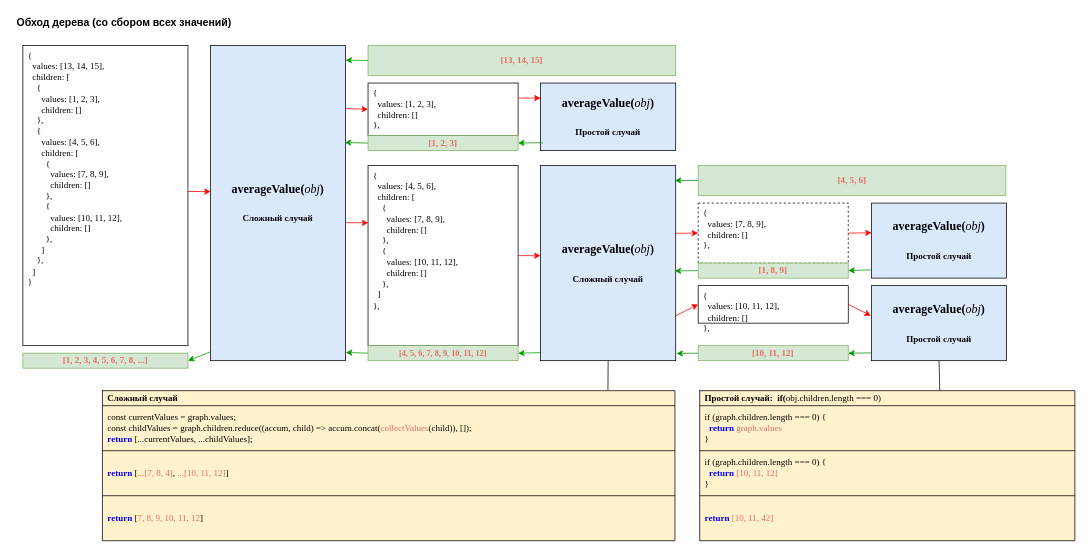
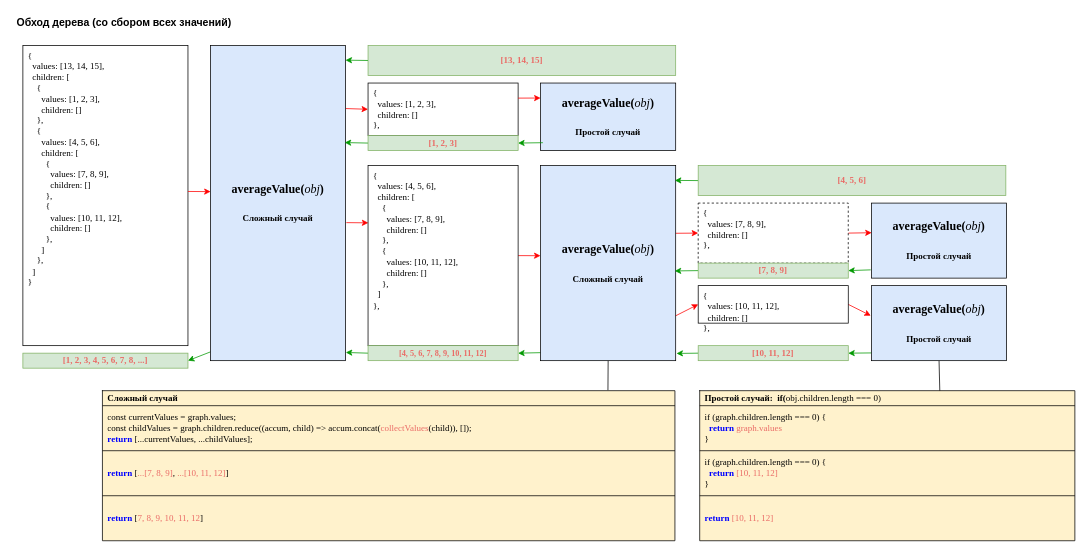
- <mxCell id="26" value="&lt;span style=&quot;color: rgb(234 , 107 , 102) ; font-family: &amp;#34;consolas&amp;#34; ; text-align: left&quot;&gt;[1, 8, 9]&lt;/span&gt;" style="rounded=0;whiteSpace=wrap;html=1;shadow=0;fontFamily=Consolas;strokeColor=#82b366;align=center;spacingLeft=5;spacingRight=5;verticalAlign=middle;fillColor=#d5e8d4;fontStyle=1" parent="1" vertex="1"><mxGeometry x="930" y="350" width="200" height="20" as="geometry" /></mxCell>
+ <mxCell id="26" value="&lt;span style=&quot;color: rgb(234 , 107 , 102) ; font-family: &amp;#34;consolas&amp;#34; ; text-align: left&quot;&gt;[7, 8, 9]&lt;/span&gt;" style="rounded=0;whiteSpace=wrap;html=1;shadow=0;fontFamily=Consolas;strokeColor=#82b366;align=center;spacingLeft=5;spacingRight=5;verticalAlign=middle;fillColor=#d5e8d4;fontStyle=1" parent="1" vertex="1"><mxGeometry x="930" y="350" width="200" height="20" as="geometry" /></mxCell>
- <mxCell id="49" value="&lt;div style=&quot;font-family: &amp;#34;consolas&amp;#34;&quot;&gt;&lt;div style=&quot;font-family: &amp;#34;helvetica&amp;#34;&quot;&gt;&lt;div style=&quot;font-family: &amp;#34;helvetica&amp;#34;&quot;&gt;&lt;b style=&quot;color: rgb(0 , 0 , 0) ; font-family: &amp;#34;consolas&amp;#34;&quot;&gt;&lt;font color=&quot;#0000ff&quot;&gt;return&lt;/font&gt;&lt;/b&gt;&lt;font color=&quot;#000000&quot; face=&quot;consolas&quot;&gt;&amp;nbsp;&lt;/font&gt;&lt;span style=&quot;color: rgb(0 , 0 , 0) ; font-family: &amp;#34;consolas&amp;#34;&quot;&gt;[&lt;/span&gt;&lt;span style=&quot;font-family: &amp;#34;consolas&amp;#34;&quot;&gt;...[7, 8, 4]&lt;/span&gt;&lt;span style=&quot;color: rgb(0 , 0 , 0) ; font-family: &amp;#34;consolas&amp;#34;&quot;&gt;, &lt;/span&gt;&lt;span style=&quot;font-family: &amp;#34;consolas&amp;#34;&quot;&gt;...[10, 11, 12]&lt;/span&gt;&lt;span style=&quot;color: rgb(0 , 0 , 0) ; font-family: &amp;#34;consolas&amp;#34;&quot;&gt;]&lt;/span&gt;&lt;br&gt;&lt;/div&gt;&lt;/div&gt;&lt;/div&gt;" style="shape=partialRectangle;html=1;whiteSpace=wrap;connectable=0;overflow=hidden;fillColor=none;top=0;left=0;bottom=0;right=0;pointerEvents=1;fontColor=#EA6B66;align=left;spacingBottom=0;spacingLeft=5;spacingRight=5;" parent="48" vertex="1"><mxGeometry width="763" height="60" as="geometry"><mxRectangle width="763" height="60" as="alternateBounds" /></mxGeometry></mxCell>
+ <mxCell id="49" value="&lt;div style=&quot;font-family: &amp;#34;consolas&amp;#34;&quot;&gt;&lt;div style=&quot;font-family: &amp;#34;helvetica&amp;#34;&quot;&gt;&lt;div style=&quot;font-family: &amp;#34;helvetica&amp;#34;&quot;&gt;&lt;b style=&quot;color: rgb(0 , 0 , 0) ; font-family: &amp;#34;consolas&amp;#34;&quot;&gt;&lt;font color=&quot;#0000ff&quot;&gt;return&lt;/font&gt;&lt;/b&gt;&lt;font color=&quot;#000000&quot; face=&quot;consolas&quot;&gt;&amp;nbsp;&lt;/font&gt;&lt;span style=&quot;color: rgb(0 , 0 , 0) ; font-family: &amp;#34;consolas&amp;#34;&quot;&gt;[&lt;/span&gt;&lt;span style=&quot;font-family: &amp;#34;consolas&amp;#34;&quot;&gt;...[7, 8, 9]&lt;/span&gt;&lt;span style=&quot;color: rgb(0 , 0 , 0) ; font-family: &amp;#34;consolas&amp;#34;&quot;&gt;, &lt;/span&gt;&lt;span style=&quot;font-family: &amp;#34;consolas&amp;#34;&quot;&gt;...[10, 11, 12]&lt;/span&gt;&lt;span style=&quot;color: rgb(0 , 0 , 0) ; font-family: &amp;#34;consolas&amp;#34;&quot;&gt;]&lt;/span&gt;&lt;br&gt;&lt;/div&gt;&lt;/div&gt;&lt;/div&gt;" style="shape=partialRectangle;html=1;whiteSpace=wrap;connectable=0;overflow=hidden;fillColor=none;top=0;left=0;bottom=0;right=0;pointerEvents=1;fontColor=#EA6B66;align=left;spacingBottom=0;spacingLeft=5;spacingRight=5;" parent="48" vertex="1"><mxGeometry width="763" height="60" as="geometry"><mxRectangle width="763" height="60" as="alternateBounds" /></mxGeometry></mxCell>
- <mxCell id="42" value="&lt;b style=&quot;color: rgb(0 , 0 , 0) ; font-family: &amp;#34;consolas&amp;#34;&quot;&gt;&lt;font color=&quot;#0000ff&quot;&gt;return&lt;/font&gt;&lt;/b&gt;&lt;font face=&quot;consolas&quot;&gt;&amp;nbsp;&lt;/font&gt;&lt;font face=&quot;consolas&quot;&gt;[10, 11, 42]&lt;/font&gt;" style="shape=partialRectangle;html=1;whiteSpace=wrap;connectable=0;overflow=hidden;fillColor=none;top=0;left=0;bottom=0;right=0;pointerEvents=1;fontColor=#EA6B66;align=left;spacingBottom=0;spacingLeft=5;spacingRight=5;" parent="41" vertex="1"><mxGeometry width="500" height="60" as="geometry"><mxRectangle width="500" height="60" as="alternateBounds" /></mxGeometry></mxCell>
+ <mxCell id="42" value="&lt;b style=&quot;color: rgb(0 , 0 , 0) ; font-family: &amp;#34;consolas&amp;#34;&quot;&gt;&lt;font color=&quot;#0000ff&quot;&gt;return&lt;/font&gt;&lt;/b&gt;&lt;font face=&quot;consolas&quot;&gt;&amp;nbsp;&lt;/font&gt;&lt;font face=&quot;consolas&quot;&gt;[10, 11, 12]&lt;/font&gt;" style="shape=partialRectangle;html=1;whiteSpace=wrap;connectable=0;overflow=hidden;fillColor=none;top=0;left=0;bottom=0;right=0;pointerEvents=1;fontColor=#EA6B66;align=left;spacingBottom=0;spacingLeft=5;spacingRight=5;" parent="41" vertex="1"><mxGeometry width="500" height="60" as="geometry"><mxRectangle width="500" height="60" as="alternateBounds" /></mxGeometry></mxCell>
